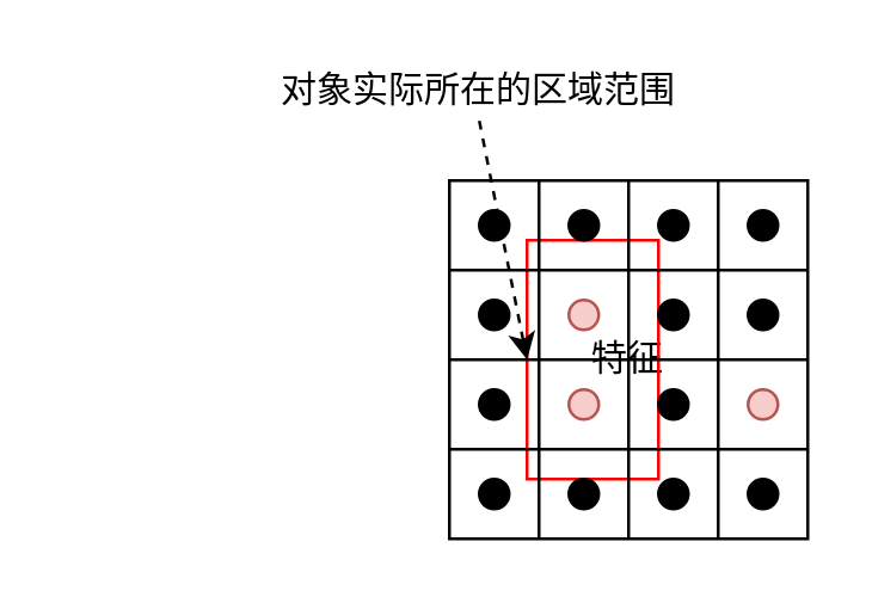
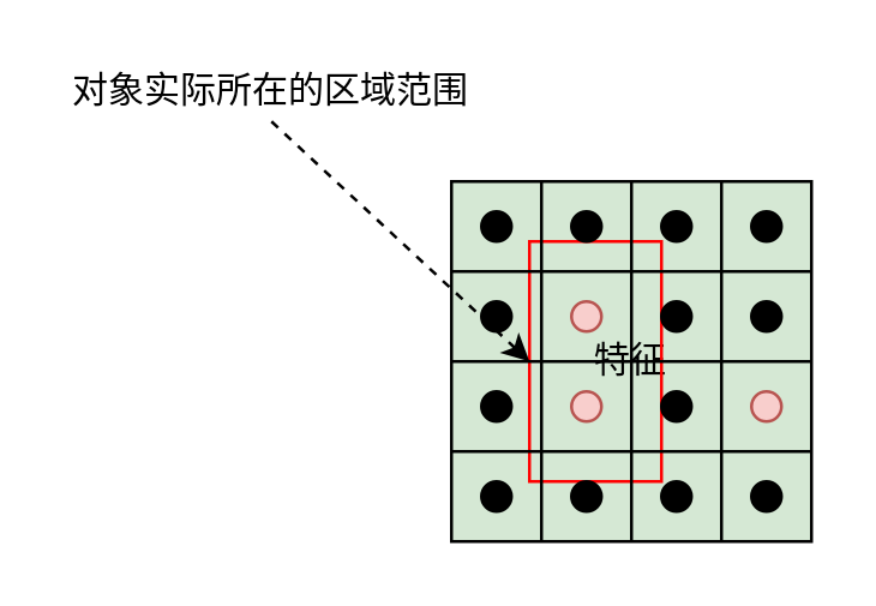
- <mxCell id="27" value="对象实际所在的区域范围" style="text;html=1;strokeColor=none;fillColor=none;align=center;verticalAlign=middle;whiteSpace=wrap;rounded=0;" vertex="1" parent="1"><mxGeometry x="90" y="20" width="140" height="20" as="geometry" /></mxCell>
+ <mxCell id="27" value="对象实际所在的区域范围" style="text;html=1;strokeColor=none;fillColor=none;align=center;verticalAlign=middle;whiteSpace=wrap;rounded=0;" vertex="1" parent="1"><mxGeometry x="20" y="20" width="140" height="20" as="geometry" /></mxCell>
- <mxCell id="2" value="特征" style="rounded=0;whiteSpace=wrap;html=1;" vertex="1" parent="1"><mxGeometry x="150" y="60" width="120" height="120" as="geometry" /></mxCell>
+ <mxCell id="2" value="特征" style="rounded=0;whiteSpace=wrap;html=1;fillColor=#d5e8d4;" vertex="1" parent="1"><mxGeometry x="150" y="60" width="120" height="120" as="geometry" /></mxCell>
